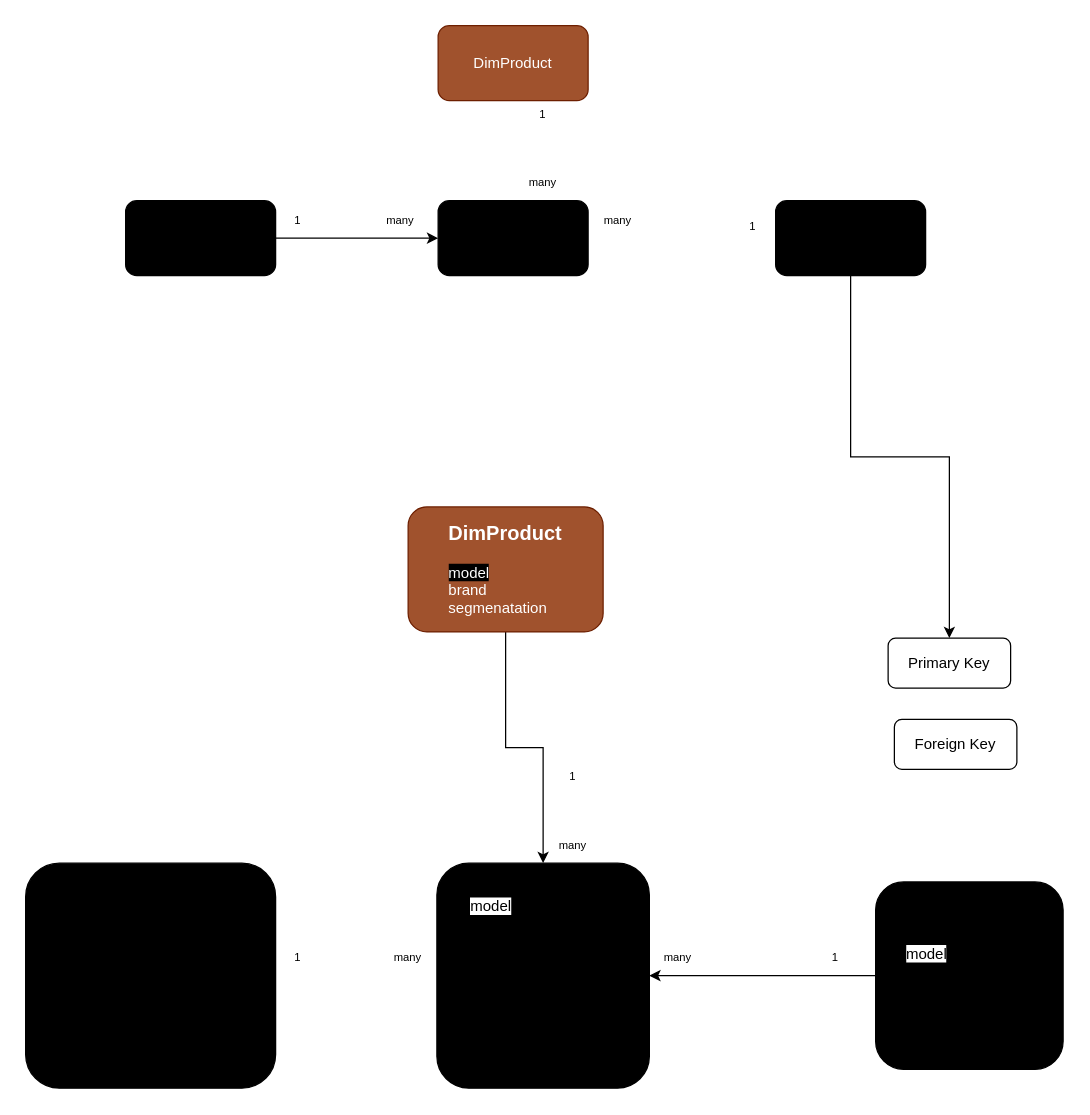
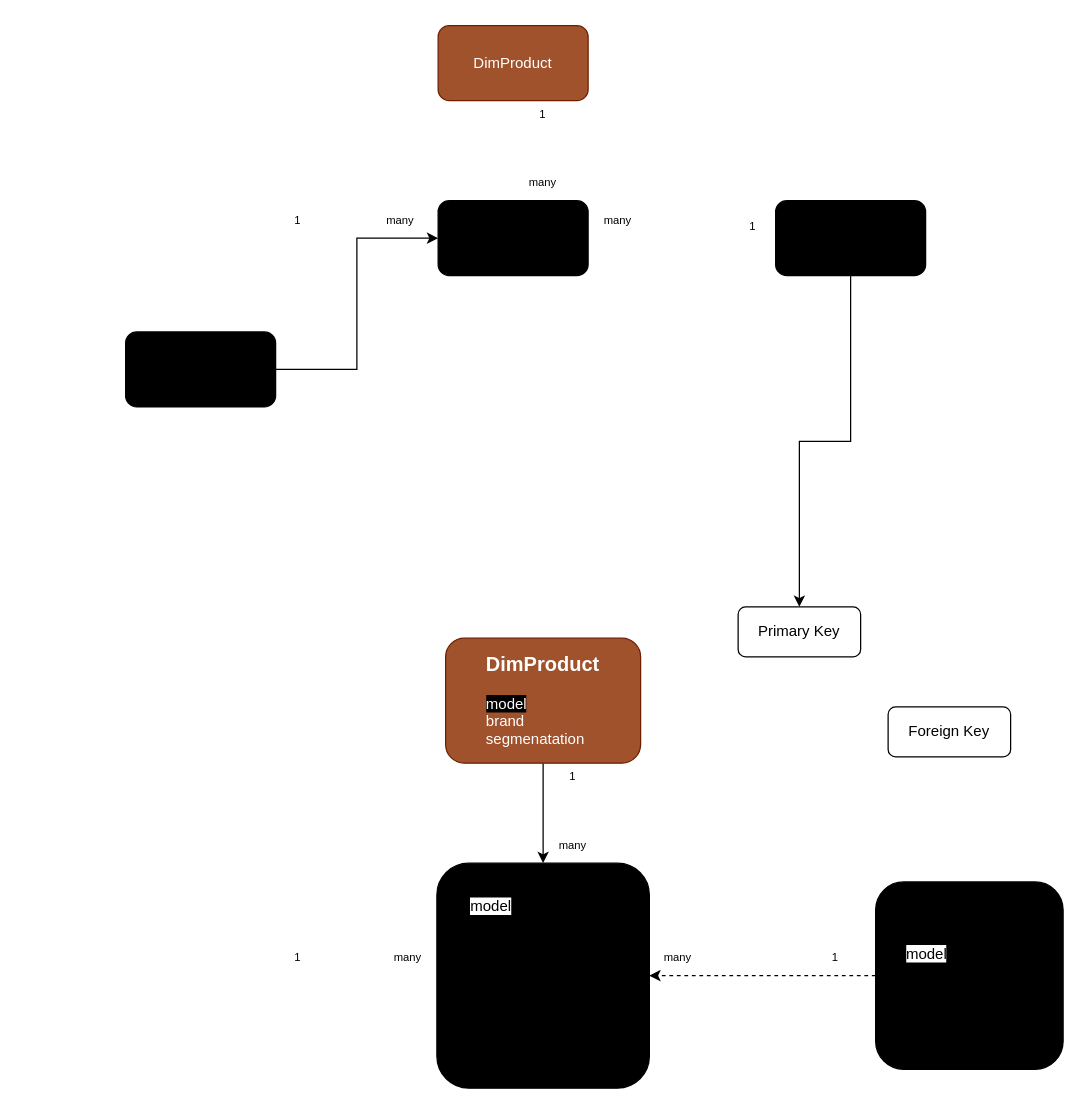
- <mxCell id="7" value="DimReviewContent" style="rounded=1;whiteSpace=wrap;html=1;fillColor=light-dark(#000000,#D9BAA8);" vertex="1" parent="1"><mxGeometry x="100" y="160" width="120" height="60" as="geometry" /></mxCell>
+ <mxCell id="7" value="DimReviewContent" style="rounded=1;whiteSpace=wrap;html=1;fillColor=light-dark(#000000,#D9BAA8);" vertex="1" parent="1"><mxGeometry x="100" y="265" width="120" height="60" as="geometry" /></mxCell>
- <mxCell id="21" value="&lt;font style=&quot;&quot;&gt;&lt;b style=&quot;&quot;&gt;&lt;span style=&quot;font-size: 16px;&quot;&gt;DimProduct&lt;/span&gt;&lt;br&gt;&lt;br&gt;&lt;div style=&quot;text-align: left;&quot;&gt;&lt;span style=&quot;font-weight: normal; background-color: light-dark(rgb(0, 0, 0), rgb(158, 121, 99));&quot;&gt;model&lt;/span&gt;&lt;/div&gt;&lt;div style=&quot;text-align: left;&quot;&gt;&lt;span style=&quot;background-color: transparent; font-weight: normal;&quot;&gt;brand&lt;/span&gt;&lt;/div&gt;&lt;div style=&quot;text-align: left;&quot;&gt;&lt;span style=&quot;background-color: transparent; font-weight: normal;&quot;&gt;segmenatation&lt;/span&gt;&lt;/div&gt;&lt;/b&gt;&lt;/font&gt;" style="rounded=1;whiteSpace=wrap;html=1;fillColor=light-dark(#a0522d, #d9baa8);strokeColor=#6D1F00;fontColor=light-dark(#ffffff, #ffffff);" vertex="1" parent="1"><mxGeometry x="326" y="405" width="156" height="100" as="geometry" /></mxCell>
+ <mxCell id="21" value="&lt;font style=&quot;&quot;&gt;&lt;b style=&quot;&quot;&gt;&lt;span style=&quot;font-size: 16px;&quot;&gt;DimProduct&lt;/span&gt;&lt;br&gt;&lt;br&gt;&lt;div style=&quot;text-align: left;&quot;&gt;&lt;span style=&quot;font-weight: normal; background-color: light-dark(rgb(0, 0, 0), rgb(158, 121, 99));&quot;&gt;model&lt;/span&gt;&lt;/div&gt;&lt;div style=&quot;text-align: left;&quot;&gt;&lt;span style=&quot;background-color: transparent; font-weight: normal;&quot;&gt;brand&lt;/span&gt;&lt;/div&gt;&lt;div style=&quot;text-align: left;&quot;&gt;&lt;span style=&quot;background-color: transparent; font-weight: normal;&quot;&gt;segmenatation&lt;/span&gt;&lt;/div&gt;&lt;/b&gt;&lt;/font&gt;" style="rounded=1;whiteSpace=wrap;html=1;fillColor=light-dark(#a0522d, #d9baa8);strokeColor=#6D1F00;fontColor=light-dark(#ffffff, #ffffff);" vertex="1" parent="1"><mxGeometry x="356" y="510" width="156" height="100" as="geometry" /></mxCell>
- <mxCell id="18" value="Primary Key" style="rounded=1;whiteSpace=wrap;html=1;labelBackgroundColor=none;fillColor=light-dark(#FFFFFF,#000000);" vertex="1" parent="1"><mxGeometry x="710" y="510" width="98" height="40" as="geometry" /></mxCell>
+ <mxCell id="18" value="Primary Key" style="rounded=1;whiteSpace=wrap;html=1;labelBackgroundColor=none;fillColor=light-dark(#FFFFFF,#000000);" vertex="1" parent="1"><mxGeometry x="590" y="485" width="98" height="40" as="geometry" /></mxCell>
- <mxCell id="19" value="Foreign Key" style="rounded=1;whiteSpace=wrap;html=1;labelBackgroundColor=none;fillColor=light-dark(#FFFFFF,#9E7963);" vertex="1" parent="1"><mxGeometry x="715" y="575" width="98" height="40" as="geometry" /></mxCell>
+ <mxCell id="19" value="Foreign Key" style="rounded=1;whiteSpace=wrap;html=1;labelBackgroundColor=none;fillColor=light-dark(#FFFFFF,#9E7963);" vertex="1" parent="1"><mxGeometry x="710" y="565" width="98" height="40" as="geometry" /></mxCell>
- <mxCell id="17" value="&lt;font style=&quot;&quot;&gt;&lt;b style=&quot;&quot;&gt;&lt;font style=&quot;font-size: 16px;&quot;&gt;DimReviewContent&lt;/font&gt;&lt;/b&gt;&lt;br&gt;&lt;div style=&quot;text-align: left;&quot;&gt;&lt;span style=&quot;background-color: light-dark(rgb(0, 0, 0), rgb(158, 121, 99));&quot;&gt;model&lt;/span&gt;&lt;/div&gt;&lt;div style=&quot;text-align: left;&quot;&gt;pros_display_quality&lt;/div&gt;&lt;div style=&quot;text-align: left;&quot;&gt;pros_perfermance&lt;/div&gt;&lt;div style=&quot;text-align: left;&quot;&gt;pros_connectivity&lt;/div&gt;&lt;div style=&quot;text-align: left;&quot;&gt;pros_design&lt;/div&gt;&lt;div style=&quot;text-align: left;&quot;&gt;pros_features&lt;/div&gt;&lt;div style=&quot;text-align: left;&quot;&gt;pro_price&lt;/div&gt;&lt;div style=&quot;text-align: left;&quot;&gt;pros_energy_efficiency&lt;/div&gt;&lt;div style=&quot;text-align: left;&quot;&gt;text&lt;/div&gt;&lt;div style=&quot;text-align: left;&quot;&gt;sentiment_label&lt;/div&gt;&lt;/font&gt;&lt;div&gt;&lt;br&gt;&lt;/div&gt;" style="rounded=1;whiteSpace=wrap;html=1;fillColor=light-dark(#000000,#D9BAA8);" vertex="1" parent="1"><mxGeometry x="20" y="690" width="200" height="180" as="geometry" /></mxCell>
- <mxCell id="15" value="" style="edgeStyle=orthogonalEdgeStyle;rounded=0;orthogonalLoop=1;jettySize=auto;html=1;" edge="1" parent="1" source="16" target="14"><mxGeometry relative="1" as="geometry" /></mxCell>
+ <mxCell id="15" value="" style="edgeStyle=orthogonalEdgeStyle;rounded=0;orthogonalLoop=1;jettySize=auto;html=1;dashed=1;" edge="1" parent="1" source="16" target="14"><mxGeometry relative="1" as="geometry" /></mxCell>
